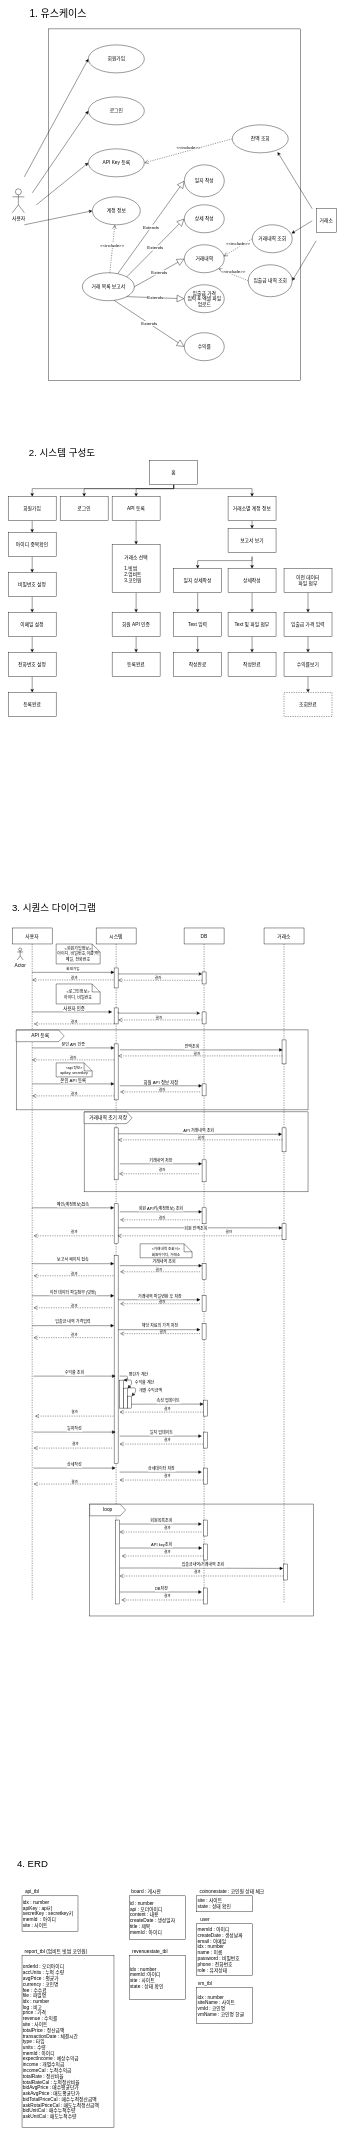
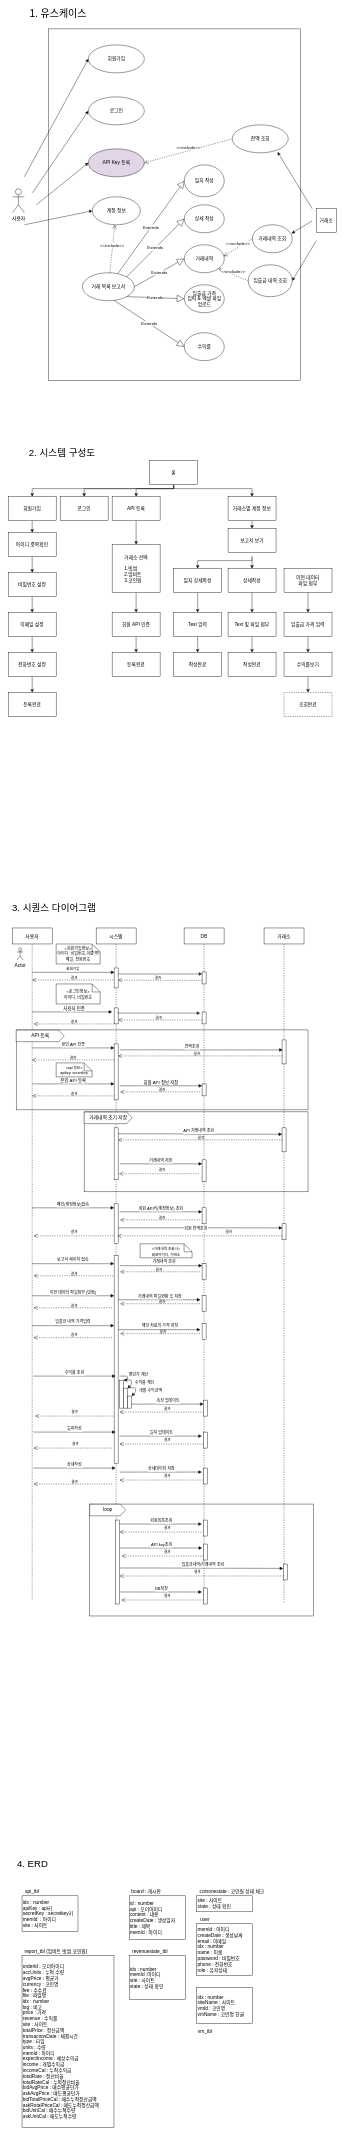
- <mxCell id="192" value="API Key 등록" style="ellipse;whiteSpace=wrap;html=1;" vertex="1" parent="1"><mxGeometry x="220.5" y="370" width="140" height="70" as="geometry" /></mxCell>
+ <mxCell id="192" value="API Key 등록" style="ellipse;whiteSpace=wrap;html=1;fillColor=#e1d5e7;" vertex="1" parent="1"><mxGeometry x="220.5" y="370" width="140" height="70" as="geometry" /></mxCell>
- <mxCell id="232" value="vm_tbl" style="text;html=1;strokeColor=none;fillColor=none;align=center;verticalAlign=middle;whiteSpace=wrap;rounded=0;" vertex="1" parent="1"><mxGeometry x="491.5" y="4950" width="41.3" height="20" as="geometry" /></mxCell>
+ <mxCell id="232" value="vm_tbl" style="text;html=1;strokeColor=none;fillColor=none;align=center;verticalAlign=middle;whiteSpace=wrap;rounded=0;" vertex="1" parent="1"><mxGeometry x="491.5" y="5070" width="41.3" height="20" as="geometry" /></mxCell>
